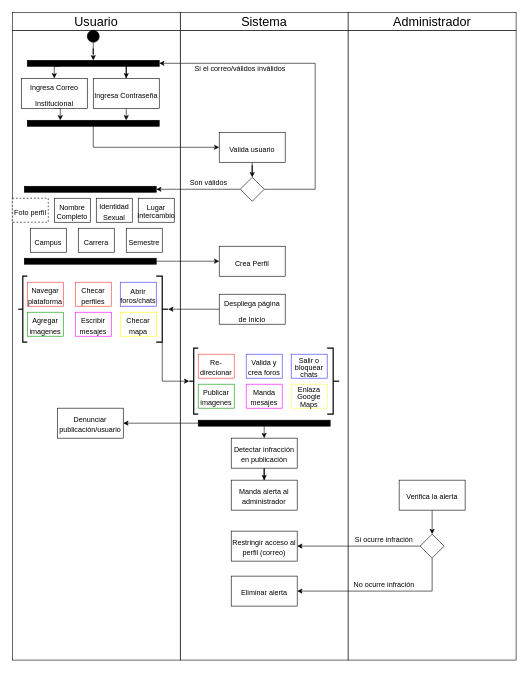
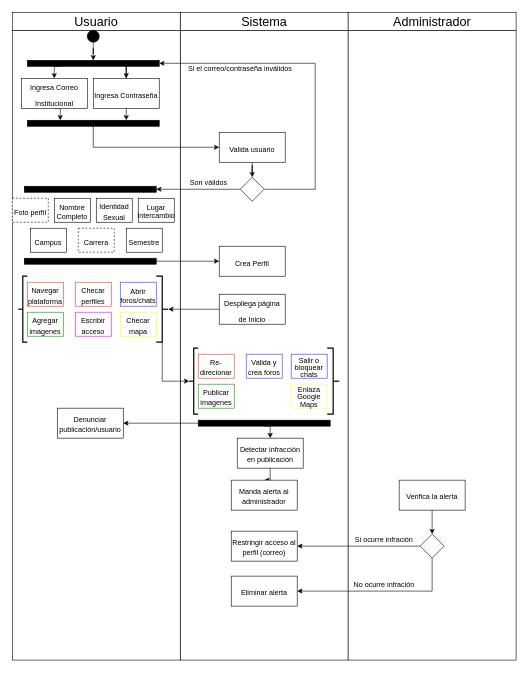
- <mxCell id="24" value="Si el correo/válidos inválidos" style="text;html=1;strokeColor=none;fillColor=none;align=center;verticalAlign=middle;whiteSpace=wrap;rounded=0;fontSize=12;" vertex="1" parent="1"><mxGeometry x="305" y="100" width="190" height="30" as="geometry" /></mxCell>
+ <mxCell id="24" value="Si el correo/contraseña inválidos" style="text;html=1;strokeColor=none;fillColor=none;align=center;verticalAlign=middle;whiteSpace=wrap;rounded=0;fontSize=12;" vertex="1" parent="1"><mxGeometry x="305" y="100" width="190" height="30" as="geometry" /></mxCell>
- <mxCell id="33" value="&lt;font style=&quot;font-size: 12px&quot;&gt;Carrera&lt;/font&gt;" style="rounded=0;whiteSpace=wrap;html=1;fontSize=21;fillColor=#FFFFFF;" vertex="1" parent="1"><mxGeometry x="130" y="380" width="60" height="40" as="geometry" /></mxCell>
+ <mxCell id="33" value="&lt;font style=&quot;font-size: 12px&quot;&gt;Carrera&lt;/font&gt;" style="rounded=0;whiteSpace=wrap;html=1;fontSize=21;fillColor=#FFFFFF;dashed=1;" vertex="1" parent="1"><mxGeometry x="130" y="380" width="60" height="40" as="geometry" /></mxCell>
- <mxCell id="46" value="&lt;p style=&quot;line-height: 0.8&quot;&gt;&lt;font style=&quot;font-size: 12px ; line-height: 0.7&quot;&gt;Escribir mesajes&lt;br&gt;&lt;/font&gt;&lt;/p&gt;" style="rounded=0;whiteSpace=wrap;html=1;fontSize=21;fillColor=#FFFFFF;strokeColor=#FF00FF;" vertex="1" parent="1"><mxGeometry x="125" y="520" width="60" height="40" as="geometry" /></mxCell>
+ <mxCell id="46" value="&lt;p style=&quot;line-height: 0.8&quot;&gt;&lt;font style=&quot;font-size: 12px ; line-height: 0.7&quot;&gt;Escribir acceso&lt;br&gt;&lt;/font&gt;&lt;/p&gt;" style="rounded=0;whiteSpace=wrap;html=1;fontSize=21;fillColor=#FFFFFF;strokeColor=#FF00FF;" vertex="1" parent="1"><mxGeometry x="125" y="520" width="60" height="40" as="geometry" /></mxCell>
- <mxCell id="54" value="&lt;p style=&quot;line-height: 0.8&quot;&gt;&lt;font style=&quot;font-size: 12px ; line-height: 0.7&quot;&gt;Manda mesajes&lt;br&gt;&lt;/font&gt;&lt;/p&gt;" style="rounded=0;whiteSpace=wrap;html=1;fontSize=21;fillColor=#FFFFFF;strokeColor=#FF00FF;" vertex="1" parent="1"><mxGeometry x="410" y="640" width="60" height="40" as="geometry" /></mxCell>
- <mxCell id="58" value="&lt;p style=&quot;line-height: 0.8&quot;&gt;&lt;font style=&quot;font-size: 12px&quot;&gt;Detectar infracción en publicación&lt;br&gt;&lt;/font&gt;&lt;/p&gt;" style="rounded=0;whiteSpace=wrap;html=1;fontSize=21;fillColor=#FFFFFF;" vertex="1" parent="1"><mxGeometry x="385" y="730" width="110" height="50" as="geometry" /></mxCell>
+ <mxCell id="58" value="&lt;p style=&quot;line-height: 0.8&quot;&gt;&lt;font style=&quot;font-size: 12px&quot;&gt;Detectar infracción en publicación&lt;br&gt;&lt;/font&gt;&lt;/p&gt;" style="rounded=0;whiteSpace=wrap;html=1;fontSize=21;fillColor=#FFFFFF;" vertex="1" parent="1"><mxGeometry x="395" y="730" width="110" height="50" as="geometry" /></mxCell>
